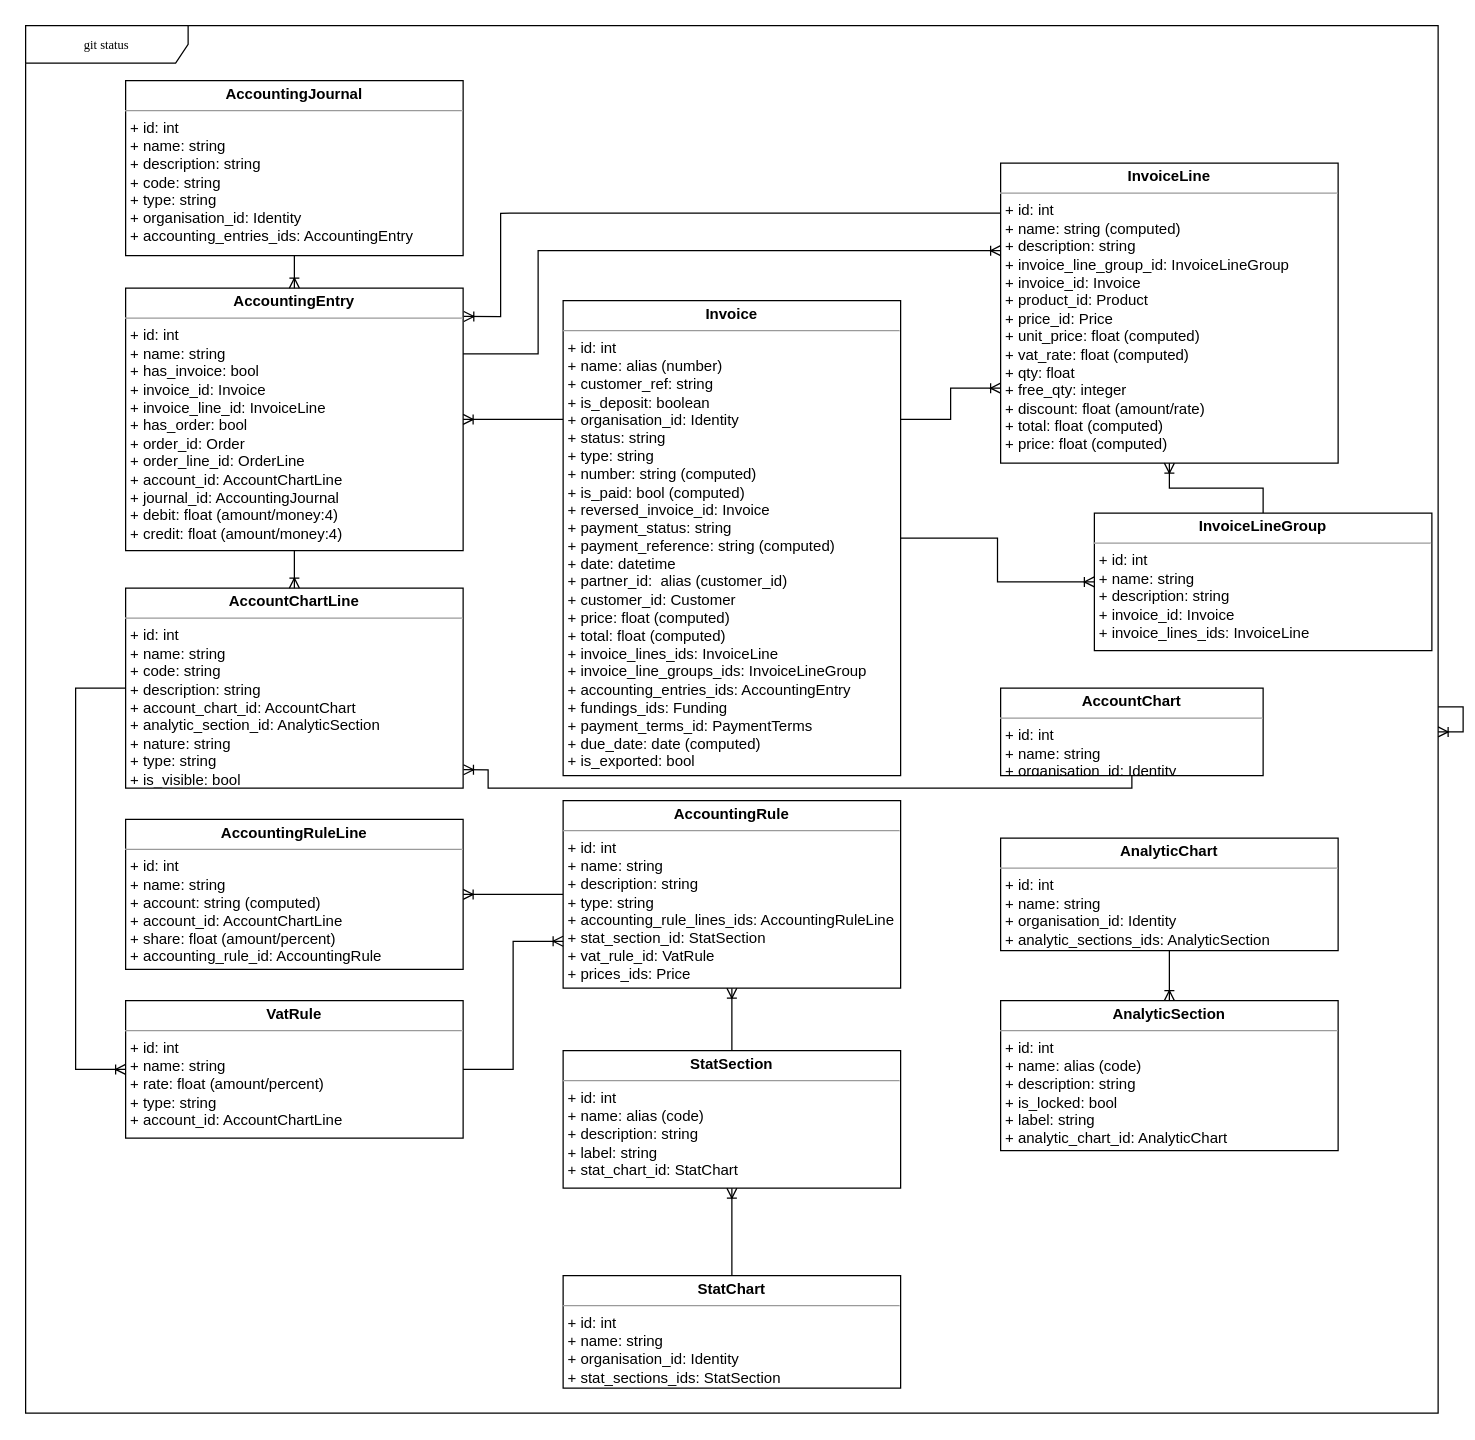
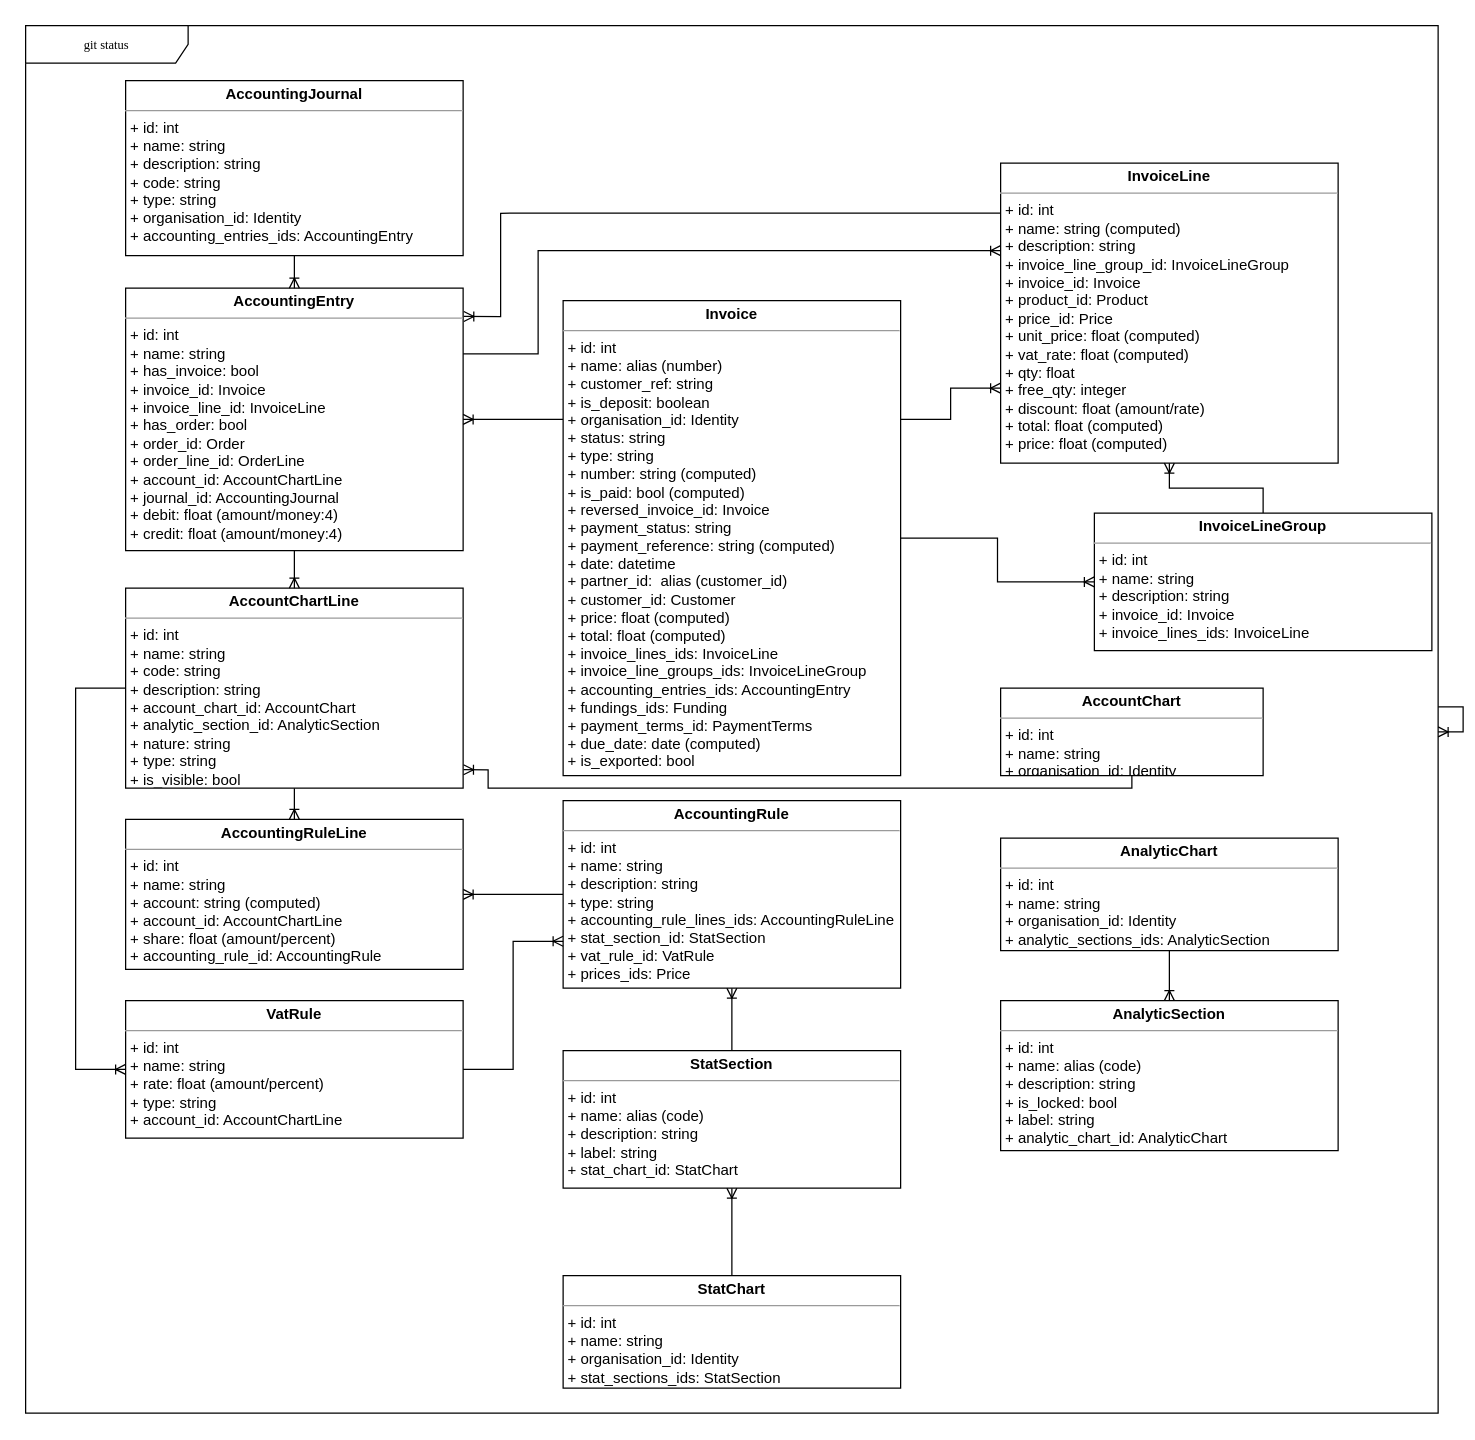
+ <mxCell id="4" value="" style="edgeStyle=orthogonalEdgeStyle;rounded=0;orthogonalLoop=1;jettySize=auto;html=1;startArrow=none;startFill=0;endArrow=ERoneToMany;endFill=0;" parent="1" source="7" target="16" edge="1"><mxGeometry relative="1" as="geometry" /></mxCell>
